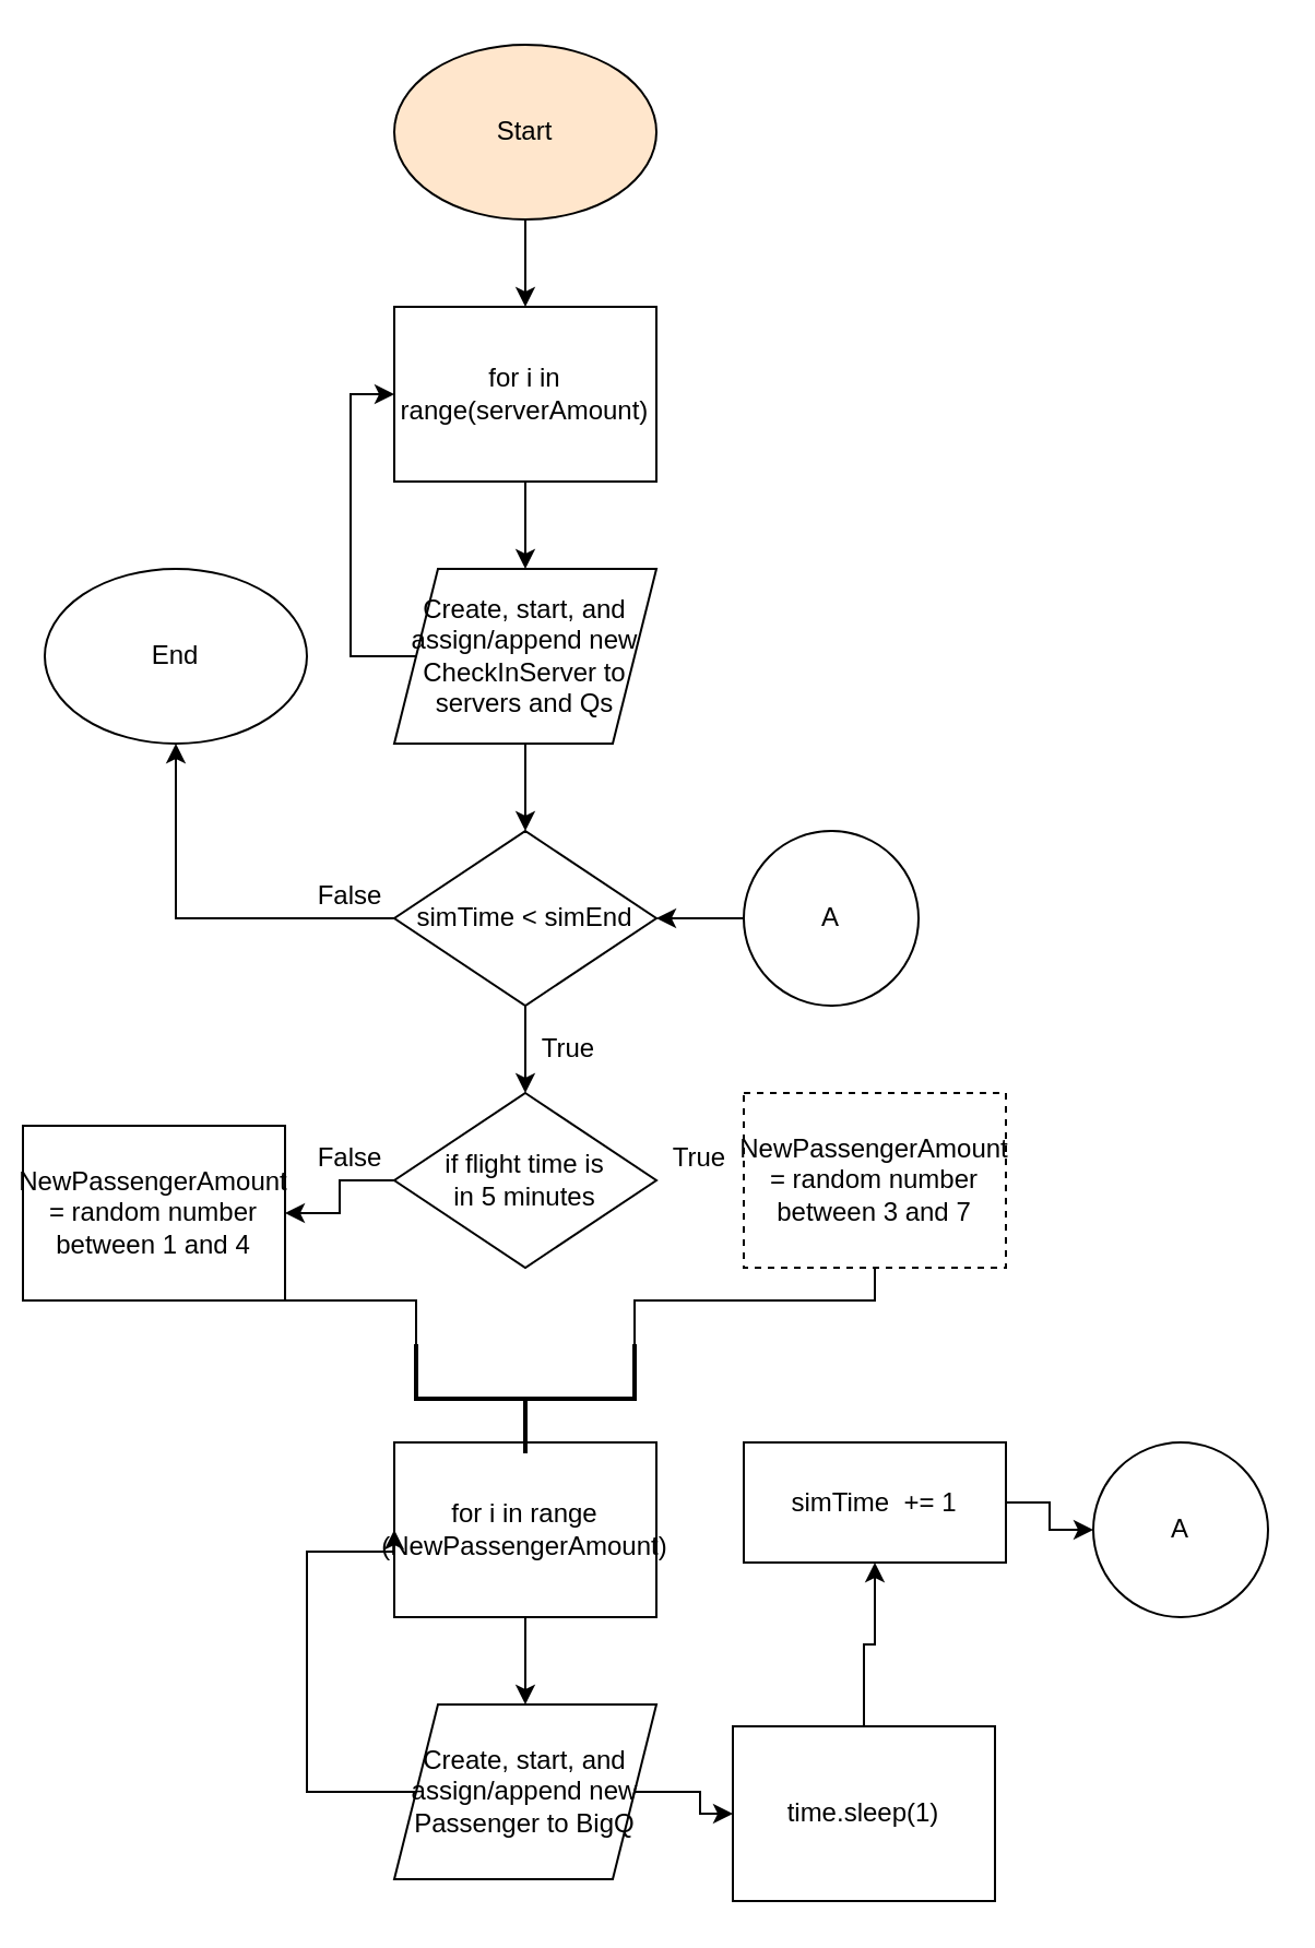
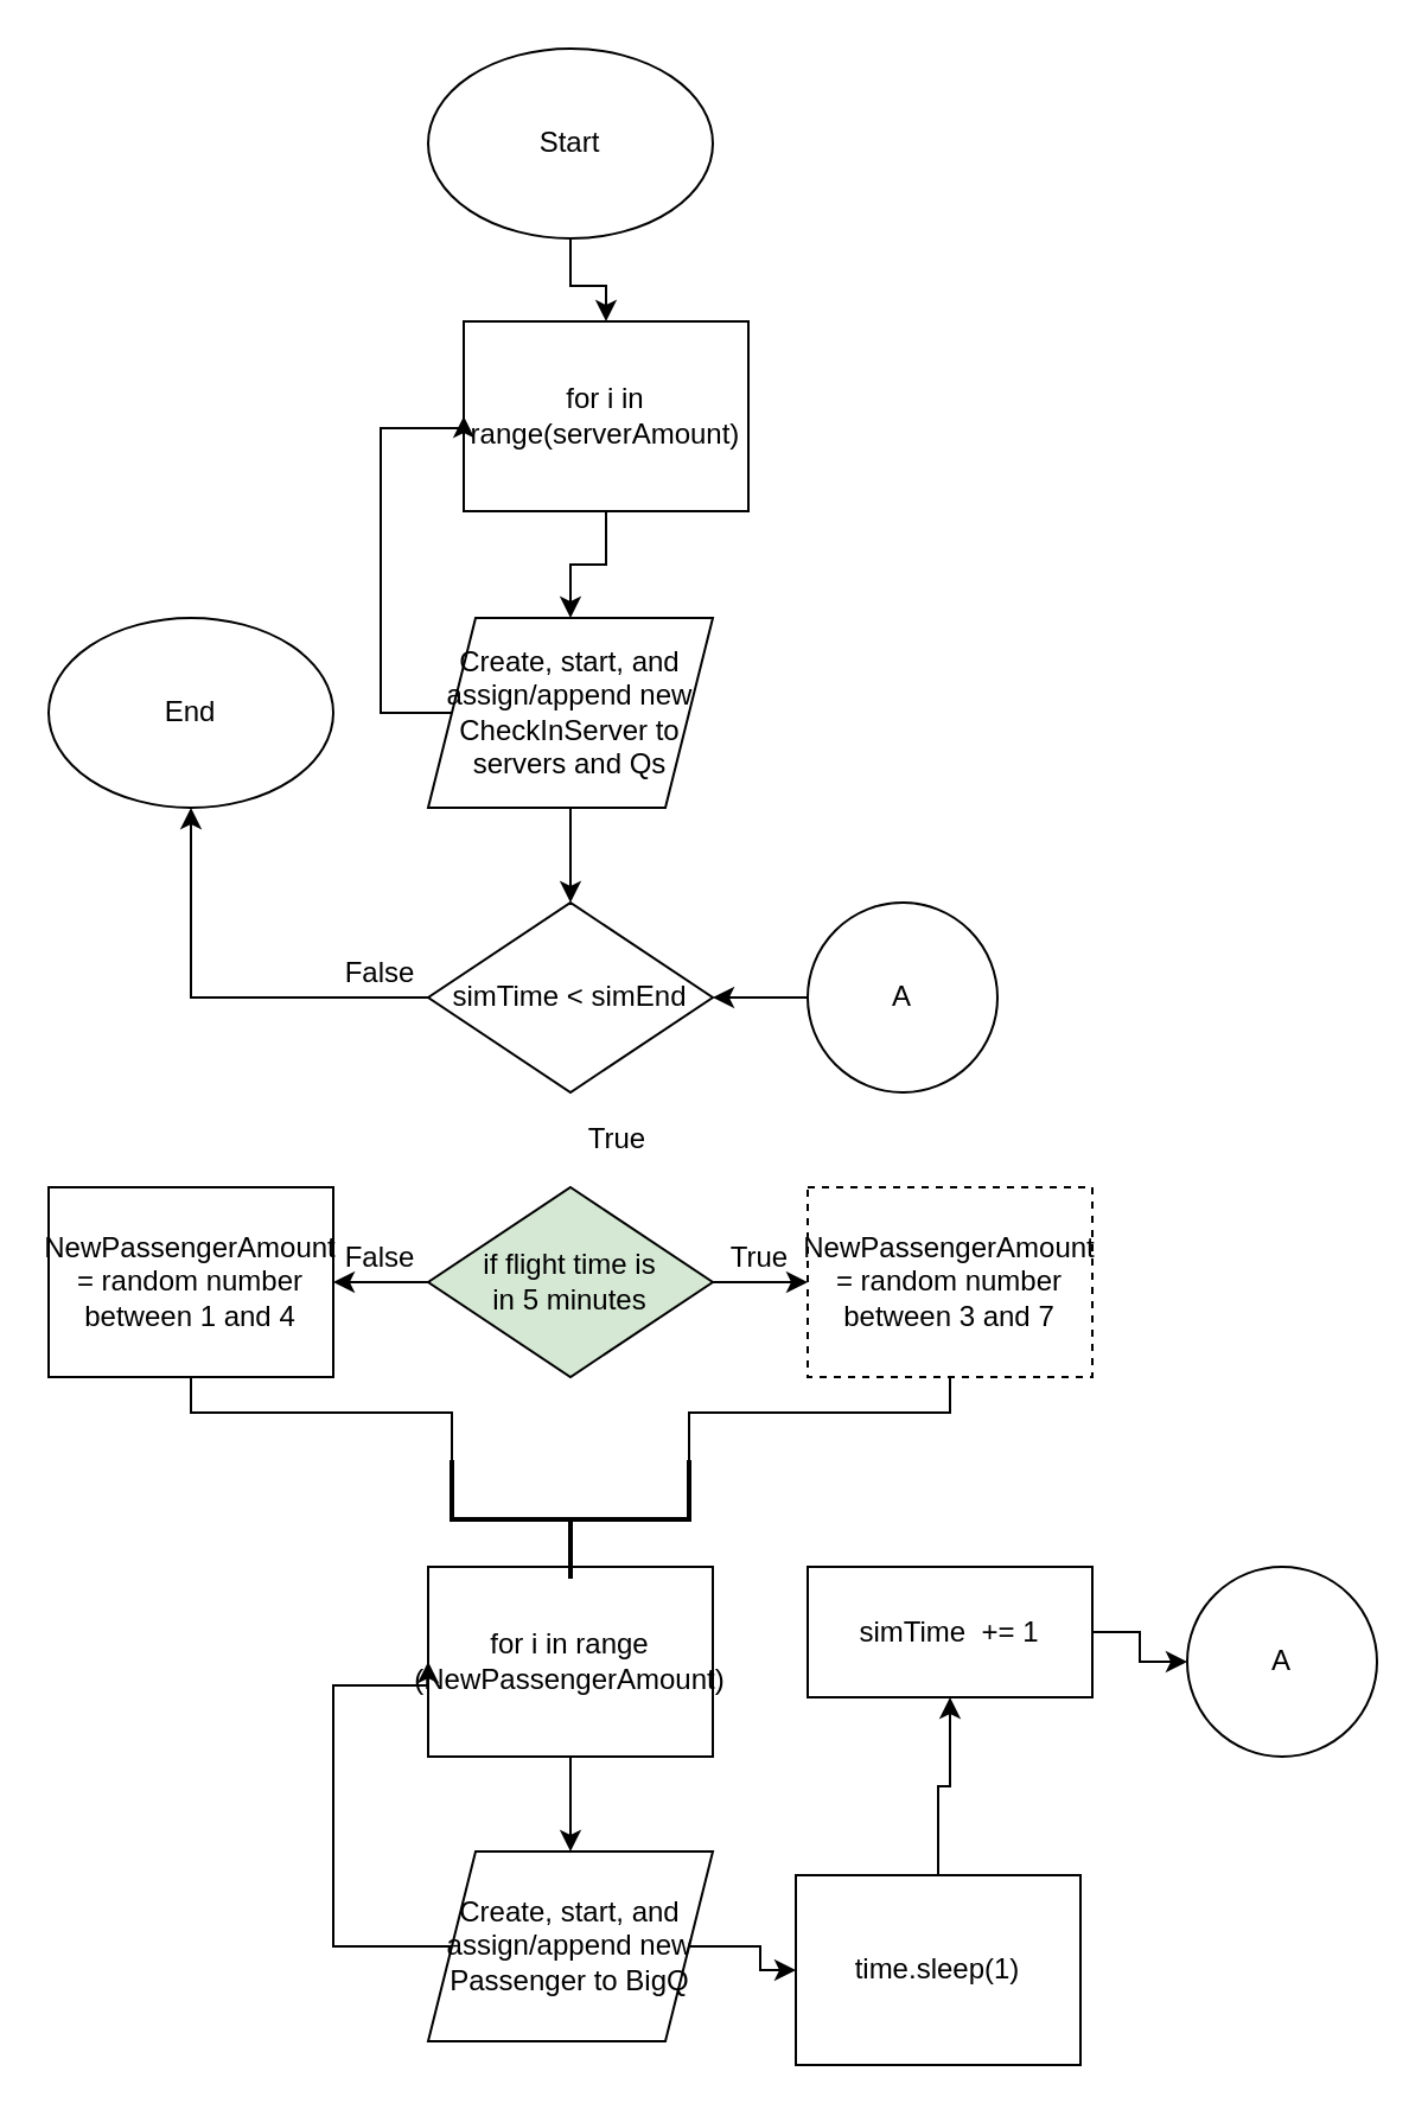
- <mxCell id="3" value="Start" style="ellipse;whiteSpace=wrap;html=1;fillColor=#ffe6cc;" vertex="1" parent="1"><mxGeometry x="180" width="120" height="80" as="geometry" y="20" /></mxCell>
+ <mxCell id="3" value="Start" style="ellipse;whiteSpace=wrap;html=1;" vertex="1" parent="1"><mxGeometry x="180" width="120" height="80" as="geometry" y="20" /></mxCell>
- <mxCell id="5" value="for i in range(serverAmount)" style="rounded=0;whiteSpace=wrap;html=1;" vertex="1" parent="1"><mxGeometry x="180" y="140" width="120" height="80" as="geometry" /></mxCell>
+ <mxCell id="5" value="for i in range(serverAmount)" style="rounded=0;whiteSpace=wrap;html=1;" vertex="1" parent="1"><mxGeometry x="195" y="135" width="120" height="80" as="geometry" /></mxCell>
- <mxCell id="9" value="" style="edgeStyle=orthogonalEdgeStyle;rounded=0;orthogonalLoop=1;jettySize=auto;html=1;" edge="1" parent="1" source="11" target="14"><mxGeometry relative="1" as="geometry" /></mxCell>
- <mxCell id="14" value="if flight time is &lt;br&gt;in 5 minutes" style="rhombus;whiteSpace=wrap;html=1;" vertex="1" parent="1"><mxGeometry x="180" y="500" width="120" height="80" as="geometry" /></mxCell>
+ <mxCell id="14" value="if flight time is &lt;br&gt;in 5 minutes" style="rhombus;whiteSpace=wrap;html=1;fillColor=#d5e8d4;" vertex="1" parent="1"><mxGeometry x="180" y="500" width="120" height="80" as="geometry" /></mxCell>
+ <mxCell id="12" value="" style="edgeStyle=orthogonalEdgeStyle;rounded=0;orthogonalLoop=1;jettySize=auto;html=1;" edge="1" parent="1" source="14" target="18"><mxGeometry relative="1" as="geometry" /></mxCell>
- <mxCell id="16" value="NewPassengerAmount = random number between 1 and 4" style="rounded=0;whiteSpace=wrap;html=1;" vertex="1" parent="1"><mxGeometry x="10" y="515" width="120" height="80" as="geometry" /></mxCell>
+ <mxCell id="16" value="NewPassengerAmount = random number between 1 and 4" style="rounded=0;whiteSpace=wrap;html=1;" vertex="1" parent="1"><mxGeometry x="20" y="500" width="120" height="80" as="geometry" /></mxCell>
